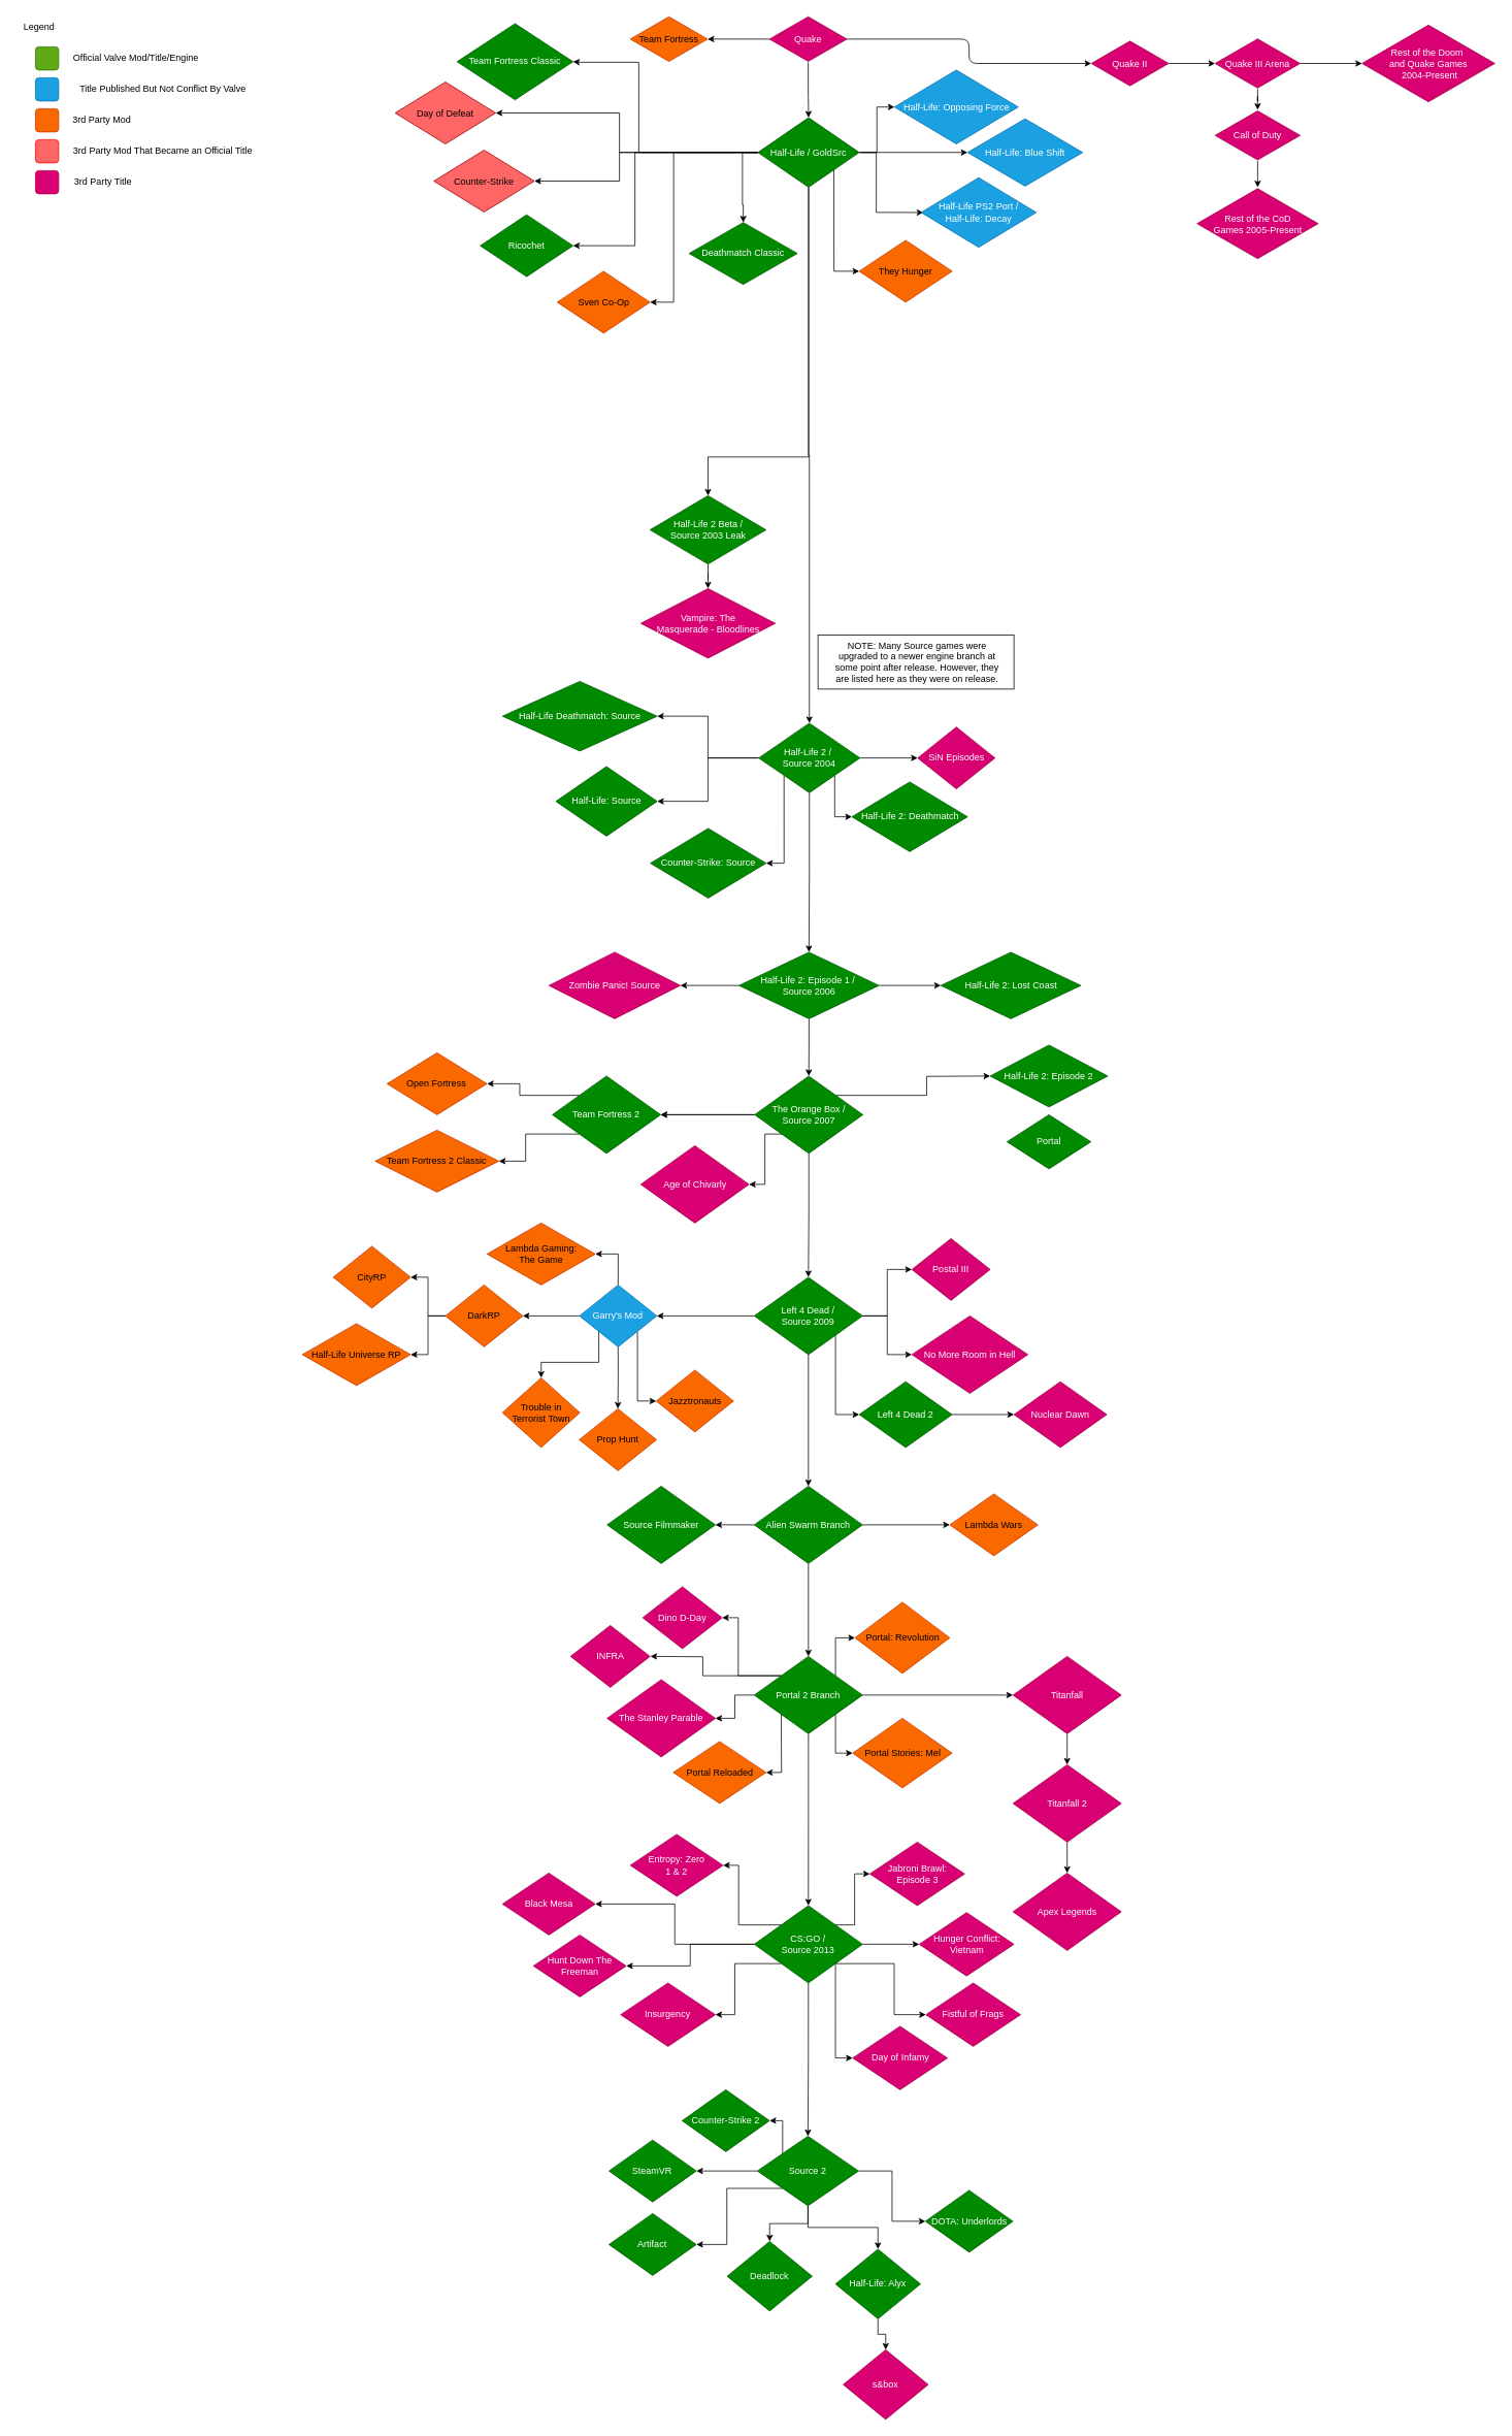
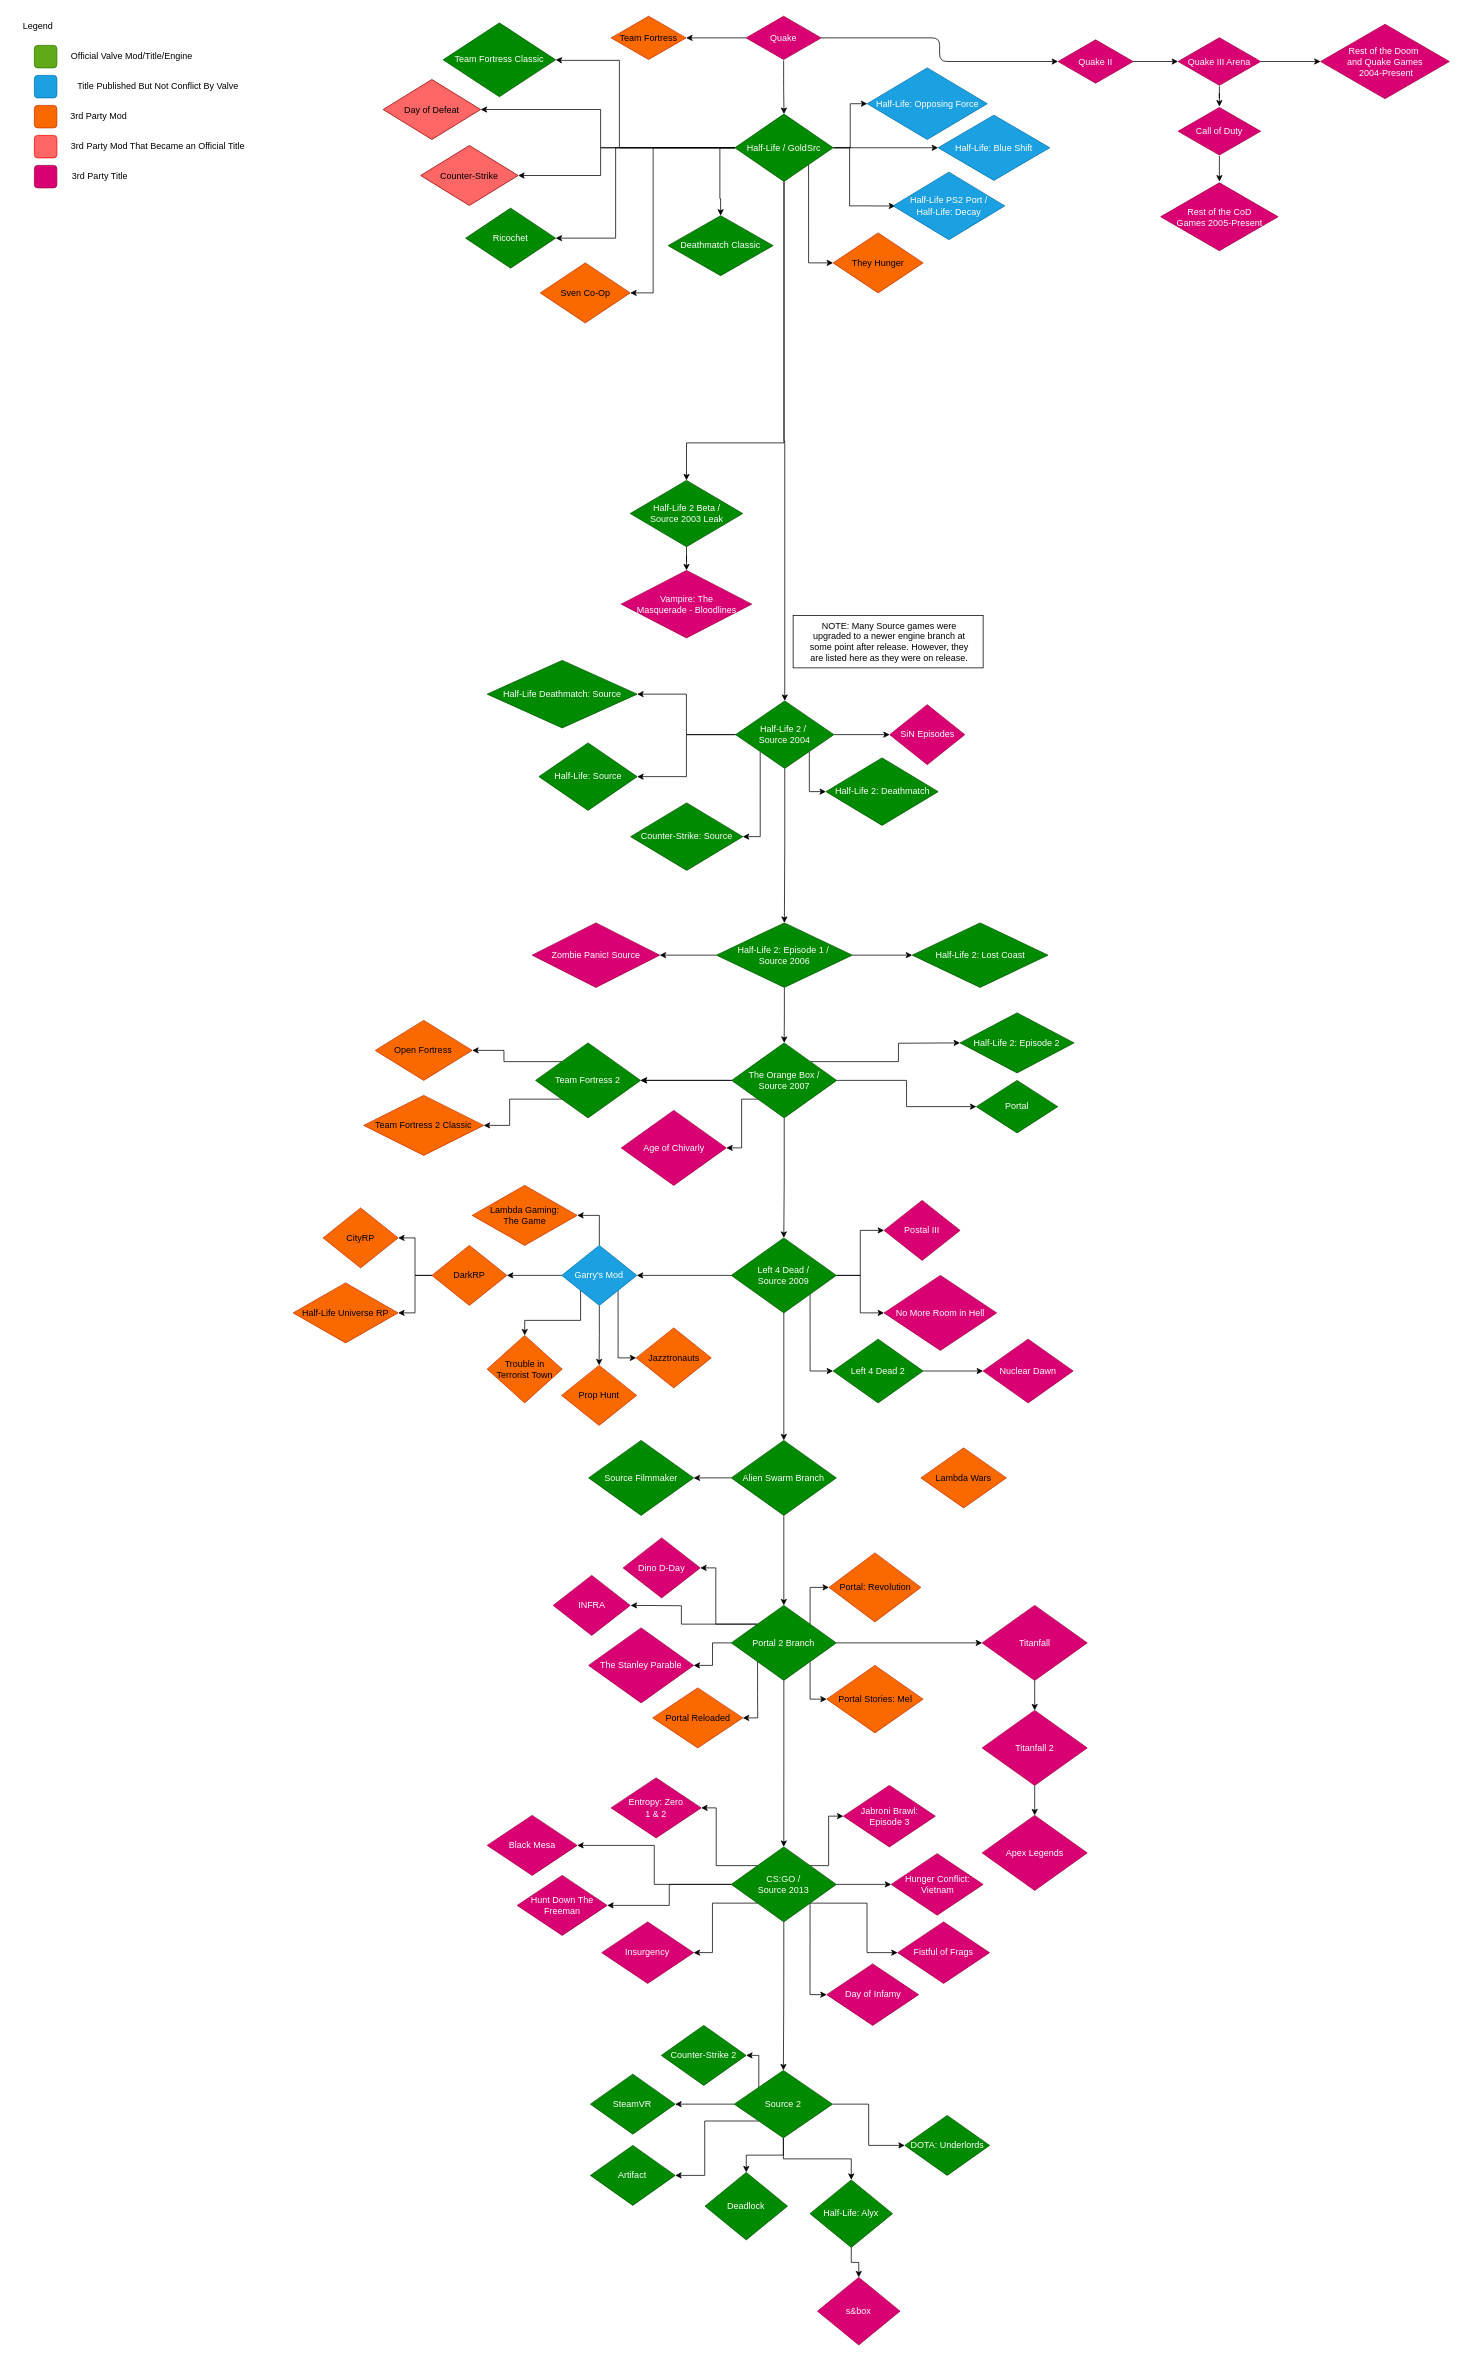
+ <mxCell id="63" value="" style="edgeStyle=orthogonalEdgeStyle;rounded=0;orthogonalLoop=1;jettySize=auto;html=1;" edge="1" parent="1" source="67" target="71"><mxGeometry relative="1" as="geometry" /></mxCell>
- <mxCell id="95" value="" style="edgeStyle=orthogonalEdgeStyle;rounded=0;orthogonalLoop=1;jettySize=auto;html=1;" edge="1" parent="1" source="97" target="128"><mxGeometry relative="1" as="geometry" /></mxCell>
- <mxCell id="168" value="DOTA: Underlords" style="rhombus;whiteSpace=wrap;html=1;fillColor=#008a00;fontColor=#ffffff;strokeColor=#005700;" vertex="1" parent="1"><mxGeometry x="1195.58" y="2830" width="113" height="80" as="geometry" /></mxCell>
+ <mxCell id="168" value="DOTA: Underlords" style="rhombus;whiteSpace=wrap;html=1;fillColor=#008a00;fontColor=#ffffff;strokeColor=#005700;" vertex="1" parent="1"><mxGeometry x="1205.58" y="2820" width="113" height="80" as="geometry" /></mxCell>
